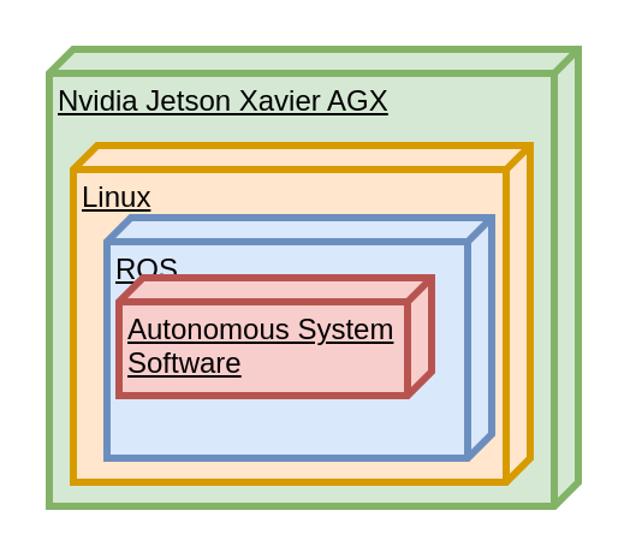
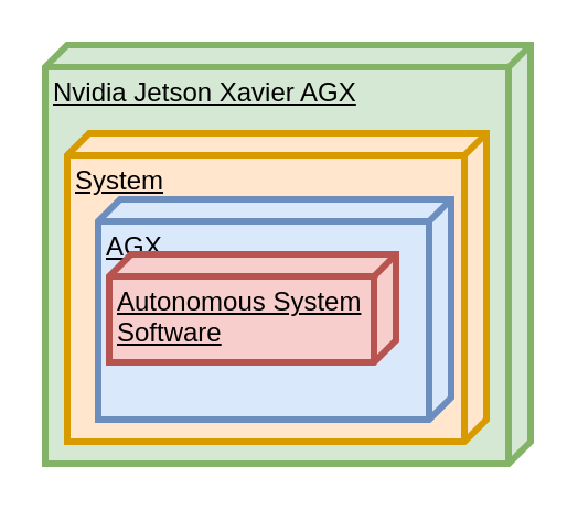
- <mxCell id="3" value="Linux" style="verticalAlign=top;align=left;spacingTop=8;spacingLeft=2;spacingRight=12;shape=cube;size=10;direction=south;fontStyle=4;html=1;fillColor=#ffe6cc;strokeColor=#d79b00;strokeWidth=3;" parent="1" vertex="1"><mxGeometry x="30" y="60" width="190" height="140" as="geometry" /></mxCell>
+ <mxCell id="3" value="System" style="verticalAlign=top;align=left;spacingTop=8;spacingLeft=2;spacingRight=12;shape=cube;size=10;direction=south;fontStyle=4;html=1;fillColor=#ffe6cc;strokeColor=#d79b00;strokeWidth=3;" parent="1" vertex="1"><mxGeometry x="30" y="60" width="190" height="140" as="geometry" /></mxCell>
- <mxCell id="4" value="ROS" style="verticalAlign=top;align=left;spacingTop=8;spacingLeft=2;spacingRight=12;shape=cube;size=10;direction=south;fontStyle=4;html=1;fillColor=#dae8fc;strokeColor=#6c8ebf;strokeWidth=3;" parent="1" vertex="1"><mxGeometry x="44" y="90" width="160" height="100" as="geometry" /></mxCell>
+ <mxCell id="4" value="AGX" style="verticalAlign=top;align=left;spacingTop=8;spacingLeft=2;spacingRight=12;shape=cube;size=10;direction=south;fontStyle=4;html=1;fillColor=#dae8fc;strokeColor=#6c8ebf;strokeWidth=3;" parent="1" vertex="1"><mxGeometry x="44" y="90" width="160" height="100" as="geometry" /></mxCell>
